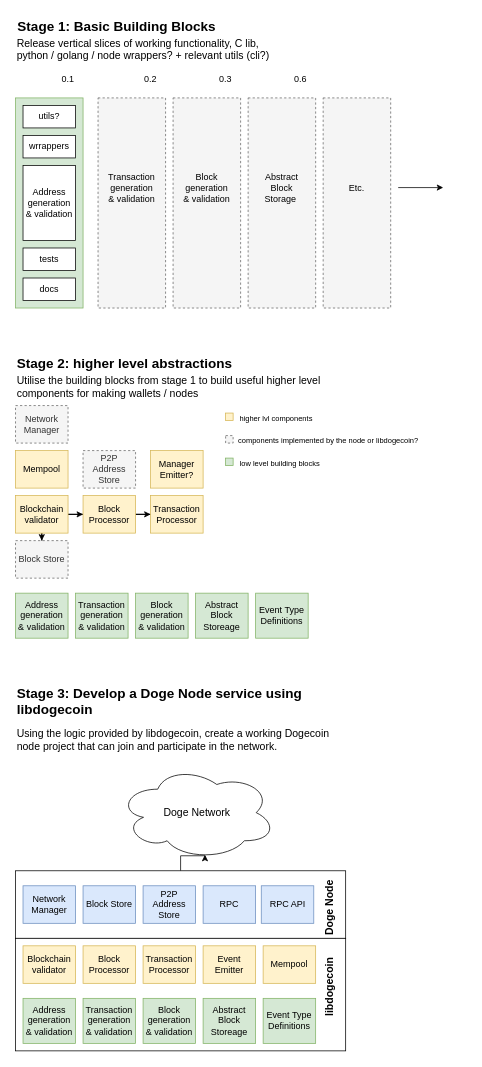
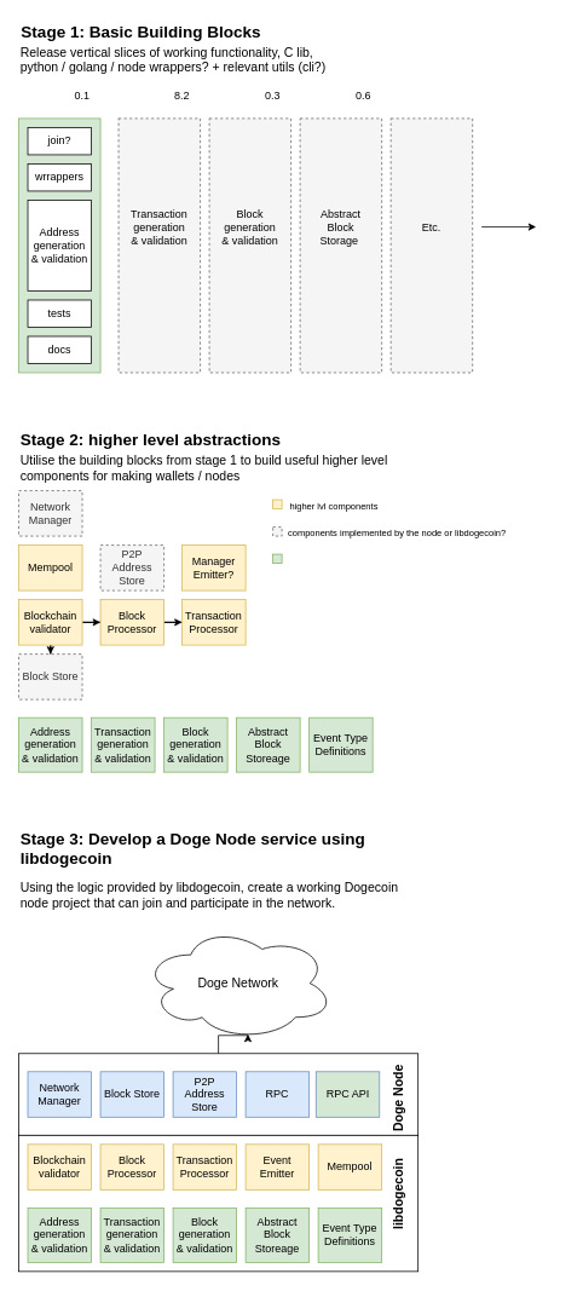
- <mxCell id="18" value="0.2" style="text;html=1;strokeColor=none;fillColor=none;align=center;verticalAlign=middle;whiteSpace=wrap;rounded=0;" vertex="1" parent="1"><mxGeometry x="180" y="90" width="40" height="30" as="geometry" /></mxCell>
+ <mxCell id="18" value="8.2" style="text;html=1;strokeColor=none;fillColor=none;align=center;verticalAlign=middle;whiteSpace=wrap;rounded=0;" vertex="1" parent="1"><mxGeometry x="180" y="90" width="40" height="30" as="geometry" /></mxCell>
- <mxCell id="9" value="utils?" style="rounded=0;whiteSpace=wrap;html=1;" vertex="1" parent="1"><mxGeometry x="30" y="140" width="70" height="30" as="geometry" /></mxCell>
+ <mxCell id="9" value="join?" style="rounded=0;whiteSpace=wrap;html=1;" vertex="1" parent="1"><mxGeometry x="30" y="140" width="70" height="30" as="geometry" /></mxCell>
- <mxCell id="46" value="&lt;font style=&quot;font-size: 10px&quot;&gt;low level building blocks&lt;/font&gt;" style="text;html=1;strokeColor=none;fillColor=none;align=center;verticalAlign=middle;whiteSpace=wrap;rounded=0;fontSize=18;" vertex="1" parent="1"><mxGeometry x="315" y="600" width="115" height="30" as="geometry" /></mxCell>
- <mxCell id="66" value="RPC API" style="rounded=0;whiteSpace=wrap;html=1;fillColor=#dae8fc;strokeColor=#6c8ebf;" vertex="1" parent="1"><mxGeometry x="347.5" y="1180" width="70" height="50" as="geometry" /></mxCell>
+ <mxCell id="66" value="RPC API" style="rounded=0;whiteSpace=wrap;html=1;fillColor=#d5e8d4;strokeColor=#6c8ebf;" vertex="1" parent="1"><mxGeometry x="347.5" y="1180" width="70" height="50" as="geometry" /></mxCell>
